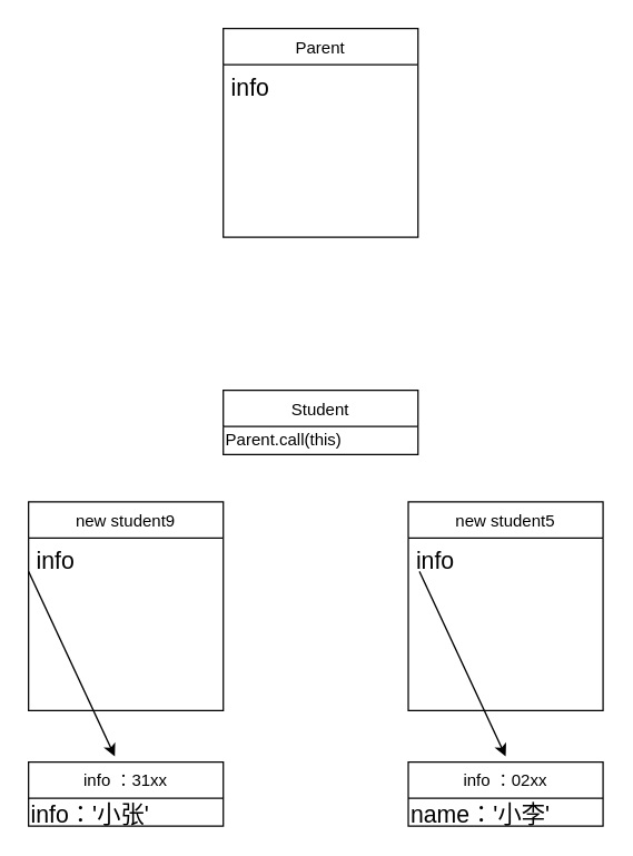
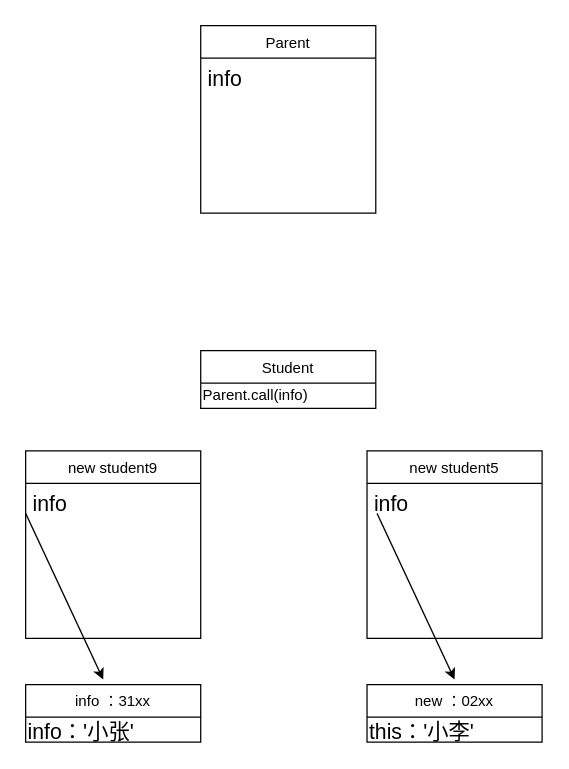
- <mxCell id="5" value="Parent.call(this)" style="text;html=1;resizable=0;points=[];autosize=1;align=left;verticalAlign=top;spacingTop=-4;" parent="4" vertex="1"><mxGeometry y="26" width="140" height="20" as="geometry" /></mxCell>
+ <mxCell id="5" value="Parent.call(info)" style="text;html=1;resizable=0;points=[];autosize=1;align=left;verticalAlign=top;spacingTop=-4;" parent="4" vertex="1"><mxGeometry y="26" width="140" height="20" as="geometry" /></mxCell>
- <mxCell id="16" value="info ：02xx" style="swimlane;fontStyle=0;childLayout=stackLayout;horizontal=1;startSize=26;fillColor=none;horizontalStack=0;resizeParent=1;resizeParentMax=0;resizeLast=0;collapsible=1;marginBottom=0;" parent="1" vertex="1"><mxGeometry x="293" y="547" width="140" height="46" as="geometry" /></mxCell>
+ <mxCell id="16" value="new ：02xx" style="swimlane;fontStyle=0;childLayout=stackLayout;horizontal=1;startSize=26;fillColor=none;horizontalStack=0;resizeParent=1;resizeParentMax=0;resizeLast=0;collapsible=1;marginBottom=0;" parent="1" vertex="1"><mxGeometry x="293" y="547" width="140" height="46" as="geometry" /></mxCell>
- <mxCell id="17" value="name：'小李'" style="text;html=1;resizable=0;points=[];autosize=1;align=left;verticalAlign=top;spacingTop=-4;fontSize=17;" parent="16" vertex="1"><mxGeometry y="26" width="140" height="20" as="geometry" /></mxCell>
+ <mxCell id="17" value="this：'小李'" style="text;html=1;resizable=0;points=[];autosize=1;align=left;verticalAlign=top;spacingTop=-4;fontSize=17;" parent="16" vertex="1"><mxGeometry y="26" width="140" height="20" as="geometry" /></mxCell>
